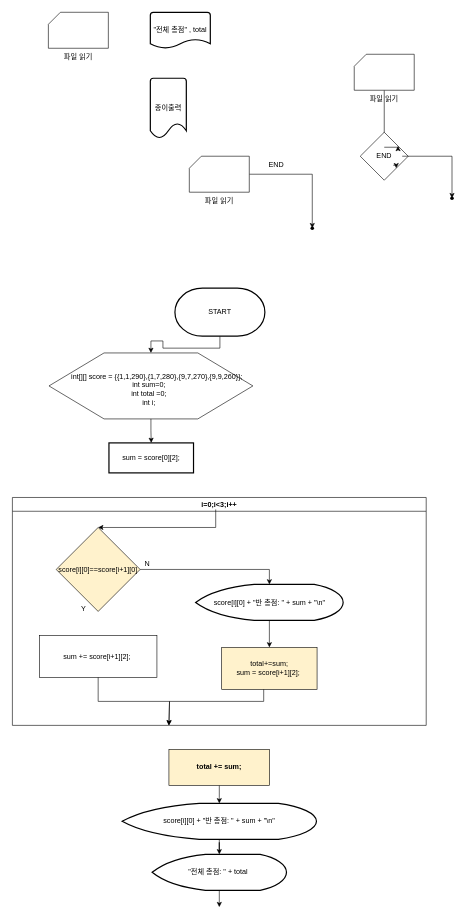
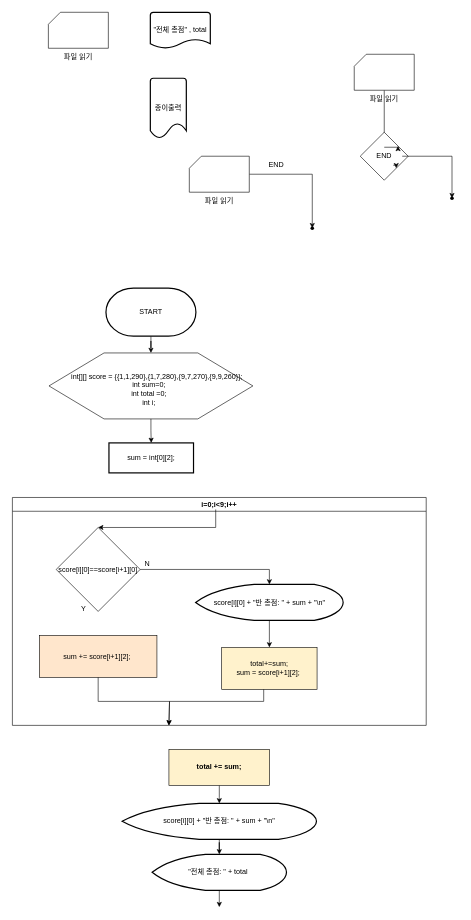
- <mxCell id="6" value="START" style="strokeWidth=2;html=1;shape=mxgraph.flowchart.terminator;whiteSpace=wrap;" vertex="1" parent="1"><mxGeometry x="291" y="480" width="150" height="80" as="geometry" /></mxCell>
+ <mxCell id="6" value="START" style="strokeWidth=2;html=1;shape=mxgraph.flowchart.terminator;whiteSpace=wrap;" vertex="1" parent="1"><mxGeometry x="176" y="480" width="150" height="80" as="geometry" /></mxCell>
- <mxCell id="10" value="sum = score[0][2];" style="rounded=1;whiteSpace=wrap;html=1;absoluteArcSize=1;arcSize=0;strokeWidth=2;" vertex="1" parent="1"><mxGeometry x="181" y="738" width="141" height="50" as="geometry" /></mxCell>
+ <mxCell id="10" value="sum = int[0][2];" style="rounded=1;whiteSpace=wrap;html=1;absoluteArcSize=1;arcSize=0;strokeWidth=2;" vertex="1" parent="1"><mxGeometry x="181" y="738" width="141" height="50" as="geometry" /></mxCell>
- <mxCell id="11" value="i=0;i&amp;lt;3;i++" style="swimlane;whiteSpace=wrap;html=1;startSize=23;" vertex="1" parent="1"><mxGeometry x="20" y="829" width="690" height="380" as="geometry" /></mxCell>
+ <mxCell id="11" value="i=0;i&amp;lt;9;i++" style="swimlane;whiteSpace=wrap;html=1;startSize=23;" vertex="1" parent="1"><mxGeometry x="20" y="829" width="690" height="380" as="geometry" /></mxCell>
- <mxCell id="14" value="score[i][0]==score[i+1][0]" style="rhombus;whiteSpace=wrap;html=1;fillColor=#fff2cc;" vertex="1" parent="12"><mxGeometry x="28" width="140" height="140" as="geometry" /></mxCell>
+ <mxCell id="14" value="score[i][0]==score[i+1][0]" style="rhombus;whiteSpace=wrap;html=1;" vertex="1" parent="12"><mxGeometry x="28" width="140" height="140" as="geometry" /></mxCell>
- <mxCell id="15" value="sum += score[i+1][2];&amp;nbsp;" style="rounded=0;whiteSpace=wrap;html=1;" vertex="1" parent="12"><mxGeometry y="180" width="196" height="70" as="geometry" /></mxCell>
+ <mxCell id="15" value="sum += score[i+1][2];&amp;nbsp;" style="rounded=0;whiteSpace=wrap;html=1;fillColor=#ffe6cc;" vertex="1" parent="12"><mxGeometry y="180" width="196" height="70" as="geometry" /></mxCell>
